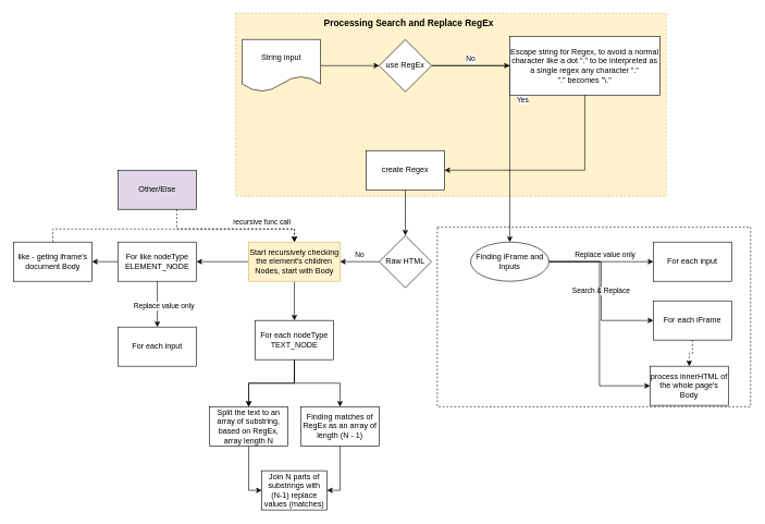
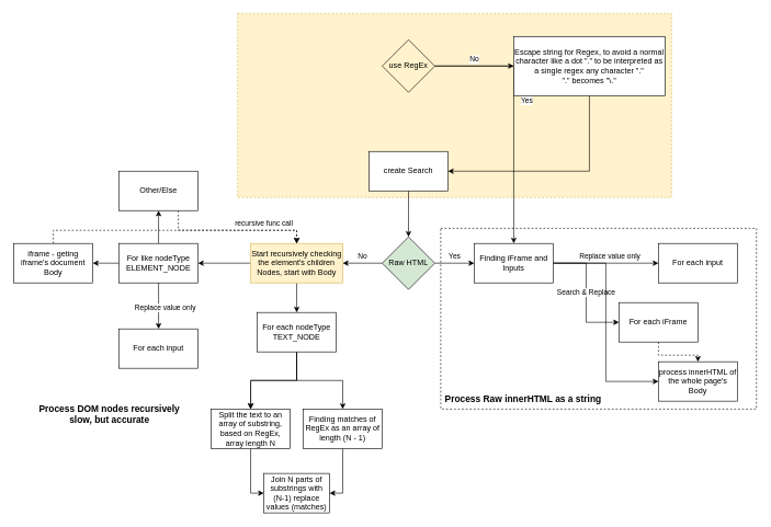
- <mxCell id="45" value="Processing Search and Replace RegEx" style="text;html=1;align=center;verticalAlign=middle;resizable=0;points=[];autosize=1;strokeColor=none;fillColor=none;fontStyle=1;fontSize=14;" vertex="1" parent="1"><mxGeometry x="490" y="20" width="270" height="30" as="geometry" /></mxCell>
- <mxCell id="5" value="String input" style="shape=document;whiteSpace=wrap;html=1;boundedLbl=1;" vertex="1" parent="1"><mxGeometry x="370" y="60" width="120" height="80" as="geometry" /></mxCell>
- <mxCell id="4" style="edgeStyle=orthogonalEdgeStyle;rounded=0;orthogonalLoop=1;jettySize=auto;html=1;entryX=0;entryY=0.5;entryDx=0;entryDy=0;" edge="1" parent="1" source="5" target="8"><mxGeometry relative="1" as="geometry" /></mxCell>
- <mxCell id="8" value="use RegEx" style="rhombus;whiteSpace=wrap;html=1;" vertex="1" parent="1"><mxGeometry x="580" y="60" width="80" height="80" as="geometry" /></mxCell>
+ <mxCell id="8" value="use RegEx" style="rhombus;whiteSpace=wrap;html=1;fillColor=#fff2cc;" vertex="1" parent="1"><mxGeometry x="580" y="60" width="80" height="80" as="geometry" /></mxCell>
- <mxCell id="12" value="create Regex" style="whiteSpace=wrap;html=1;" vertex="1" parent="1"><mxGeometry x="560" y="230" width="120" height="60" as="geometry" /></mxCell>
+ <mxCell id="12" value="create Search" style="whiteSpace=wrap;html=1;" vertex="1" parent="1"><mxGeometry x="560" y="230" width="120" height="60" as="geometry" /></mxCell>
- <mxCell id="44" value="Other/Else" style="whiteSpace=wrap;html=1;fillColor=#e1d5e7;" vertex="1" parent="1"><mxGeometry x="180" y="260" width="120" height="60" as="geometry" /></mxCell>
+ <mxCell id="44" value="Other/Else" style="whiteSpace=wrap;html=1;" vertex="1" parent="1"><mxGeometry x="180" y="260" width="120" height="60" as="geometry" /></mxCell>
+ <mxCell id="32" value="" style="edgeStyle=orthogonalEdgeStyle;rounded=0;orthogonalLoop=1;jettySize=auto;html=1;" edge="1" parent="1" source="33" target="44"><mxGeometry relative="1" as="geometry" /></mxCell>
- <mxCell id="40" value="like - geting iframe's document Body" style="whiteSpace=wrap;html=1;" vertex="1" parent="1"><mxGeometry x="20" y="370" width="120" height="60" as="geometry" /></mxCell>
+ <mxCell id="40" value="iframe - geting iframe's document Body" style="whiteSpace=wrap;html=1;" vertex="1" parent="1"><mxGeometry x="20" y="370" width="120" height="60" as="geometry" /></mxCell>
- <mxCell id="15" value="Raw HTML" style="rhombus;whiteSpace=wrap;html=1;" vertex="1" parent="1"><mxGeometry x="580" y="360" width="80" height="80" as="geometry" /></mxCell>
+ <mxCell id="15" value="Raw HTML" style="rhombus;whiteSpace=wrap;html=1;fillColor=#d5e8d4;" vertex="1" parent="1"><mxGeometry x="580" y="360" width="80" height="80" as="geometry" /></mxCell>
+ <mxCell id="13" value="Yes" style="edgeStyle=orthogonalEdgeStyle;rounded=0;orthogonalLoop=1;jettySize=auto;html=1;" edge="1" parent="1" source="15" target="19"><mxGeometry y="10" relative="1" as="geometry"><mxPoint as="offset" /></mxGeometry></mxCell>
- <mxCell id="19" value="Finding iFrame and Inputs" style="ellipse;whiteSpace=wrap;html=1;" vertex="1" parent="1"><mxGeometry x="720" y="370" width="120" height="60" as="geometry" /></mxCell>
+ <mxCell id="19" value="Finding iFrame and Inputs" style="whiteSpace=wrap;html=1;" vertex="1" parent="1"><mxGeometry x="720" y="370" width="120" height="60" as="geometry" /></mxCell>
- <mxCell id="22" value="For each iFrame" style="whiteSpace=wrap;html=1;" vertex="1" parent="1"><mxGeometry x="1000" y="460" width="120" height="60" as="geometry" /></mxCell>
+ <mxCell id="22" value="For each iFrame" style="whiteSpace=wrap;html=1;" vertex="1" parent="1"><mxGeometry x="940" y="460" width="120" height="60" as="geometry" /></mxCell>
- <mxCell id="30" value="For each nodeType TEXT_NODE" style="whiteSpace=wrap;html=1;" vertex="1" parent="1"><mxGeometry x="390" y="490" width="120" height="60" as="geometry" /></mxCell>
+ <mxCell id="30" value="For each nodeType TEXT_NODE" style="whiteSpace=wrap;html=1;" vertex="1" parent="1"><mxGeometry x="390" y="475" width="120" height="60" as="geometry" /></mxCell>
- <mxCell id="23" value="process innerHTML of the whole page's Body" style="whiteSpace=wrap;html=1;" vertex="1" parent="1"><mxGeometry x="995" y="560" width="120" height="60" as="geometry" /></mxCell>
+ <mxCell id="23" value="process innerHTML of the whole page's Body" style="whiteSpace=wrap;html=1;" vertex="1" parent="1"><mxGeometry x="1000" y="550" width="120" height="60" as="geometry" /></mxCell>
+ <mxCell id="46" value="Process Raw innerHTML as a string" style="text;html=1;align=center;verticalAlign=middle;resizable=0;points=[];autosize=1;strokeColor=none;fillColor=none;fontStyle=1;fontSize=14;" vertex="1" parent="1"><mxGeometry x="669" y="592" width="250" height="30" as="geometry" /></mxCell>
+ <mxCell id="47" value="Process DOM nodes recursively&lt;br style=&quot;font-size: 14px;&quot;&gt;slow, but accurate" style="text;html=1;align=center;verticalAlign=middle;resizable=0;points=[];autosize=1;strokeColor=none;fillColor=none;fontStyle=1;fontSize=14;" vertex="1" parent="1"><mxGeometry x="55" y="605" width="220" height="50" as="geometry" /></mxCell>
